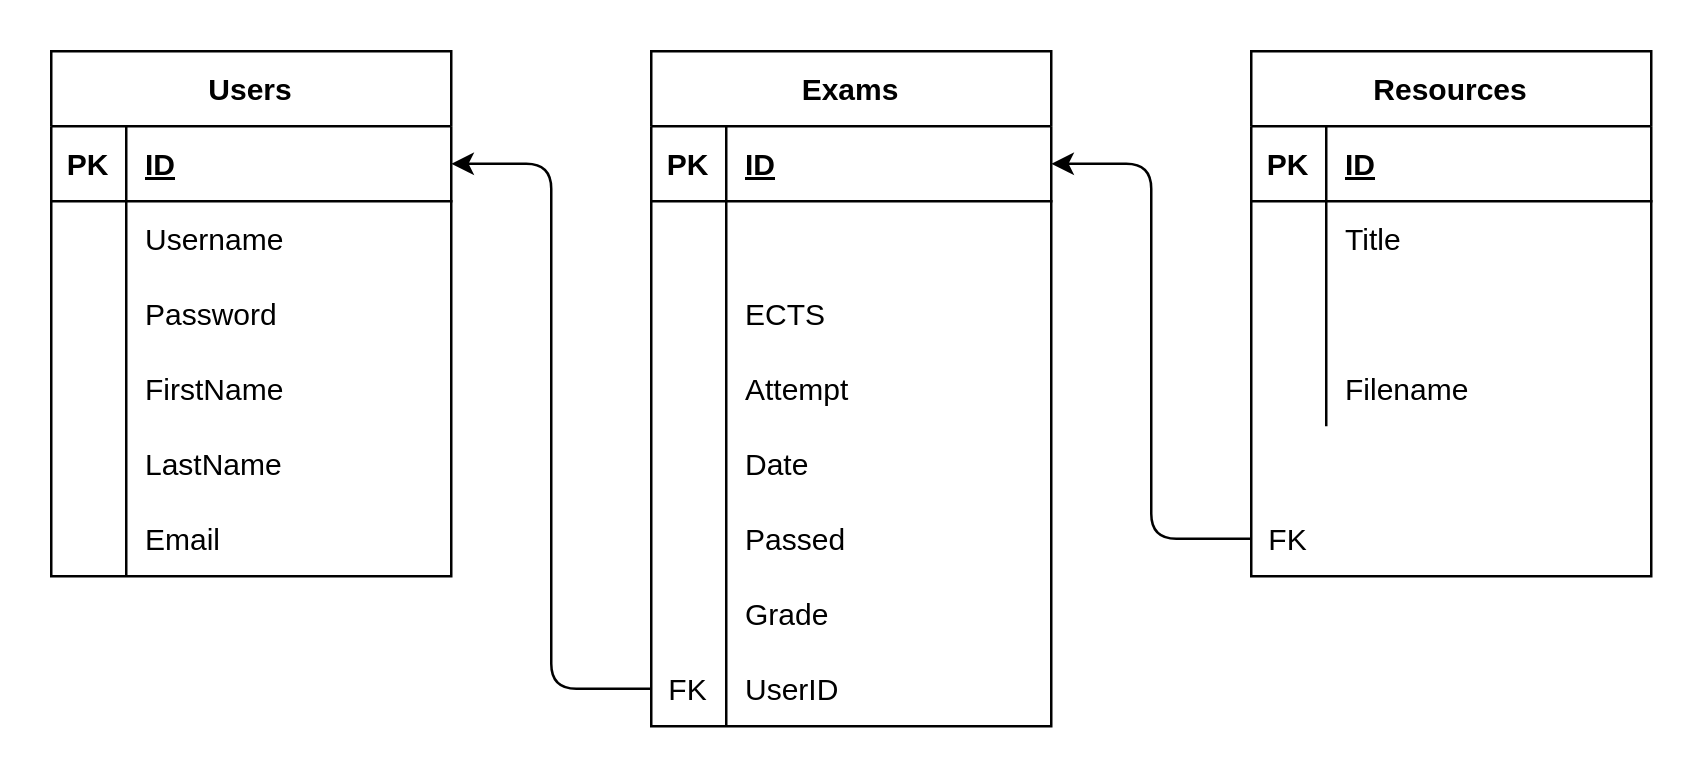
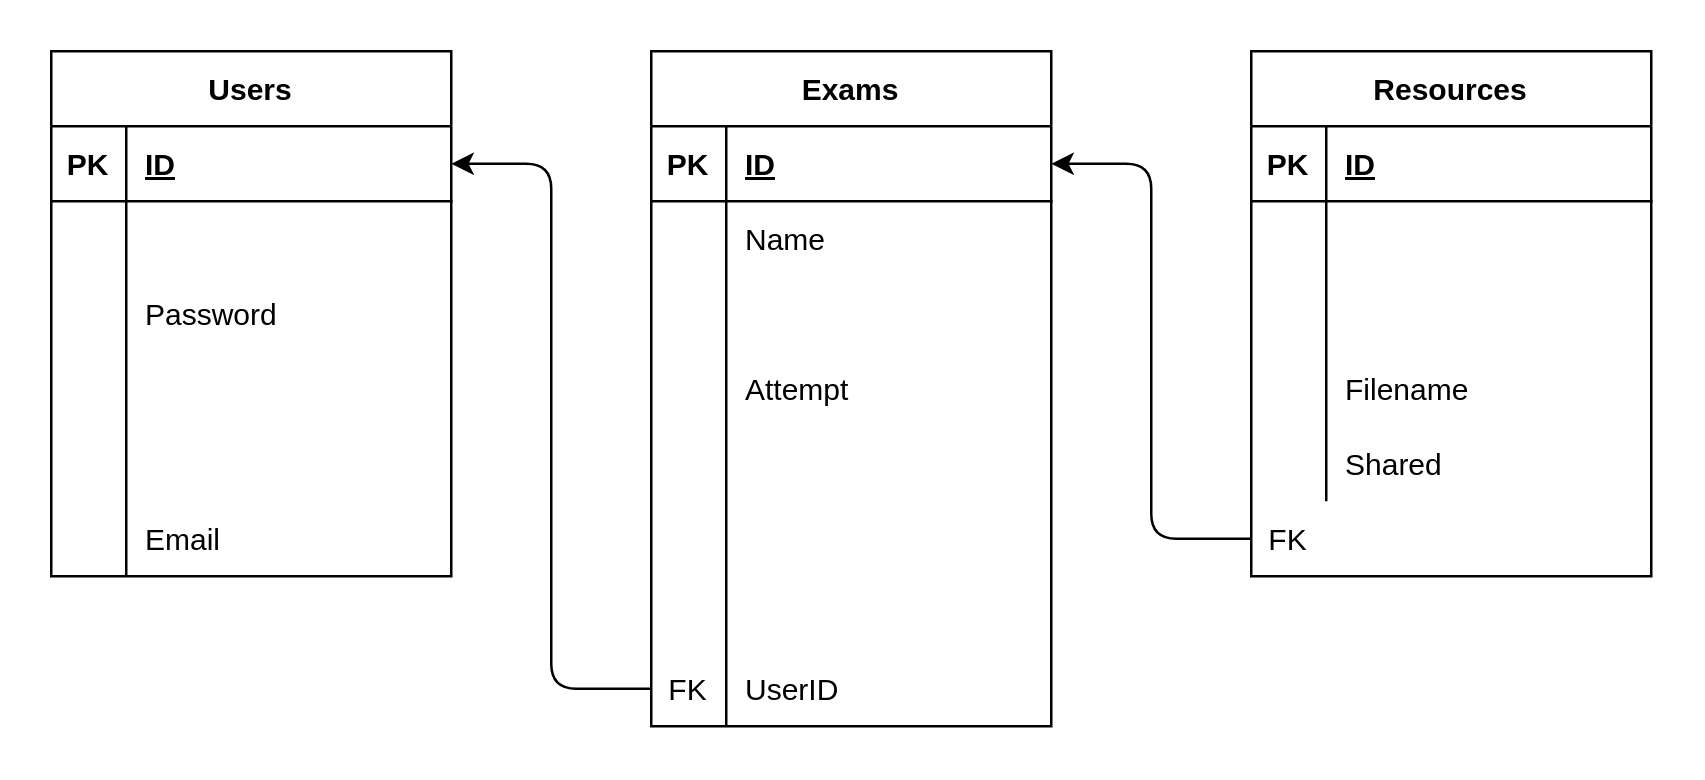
- <mxCell id="33" value="Username" style="shape=partialRectangle;connectable=0;fillColor=none;top=0;left=0;bottom=0;right=0;align=left;spacingLeft=6;overflow=hidden;" parent="31" vertex="1"><mxGeometry x="30" width="130" height="30" as="geometry" /></mxCell>
+ <mxCell id="8" value="Name" style="shape=partialRectangle;connectable=0;fillColor=none;top=0;left=0;bottom=0;right=0;align=left;spacingLeft=6;overflow=hidden;" parent="6" vertex="1"><mxGeometry x="30" width="130" height="30" as="geometry" /></mxCell>
- <mxCell id="53" value="Title" style="shape=partialRectangle;connectable=0;fillColor=none;top=0;left=0;bottom=0;right=0;align=left;spacingLeft=6;overflow=hidden;" parent="51" vertex="1"><mxGeometry x="30" width="130" height="30" as="geometry" /></mxCell>
- <mxCell id="11" value="ECTS" style="shape=partialRectangle;connectable=0;fillColor=none;top=0;left=0;bottom=0;right=0;align=left;spacingLeft=6;overflow=hidden;" parent="9" vertex="1"><mxGeometry x="30" width="130" height="30" as="geometry" /></mxCell>
- <mxCell id="39" value="FirstName" style="shape=partialRectangle;connectable=0;fillColor=none;top=0;left=0;bottom=0;right=0;align=left;spacingLeft=6;overflow=hidden;" parent="37" vertex="1"><mxGeometry x="30" width="130" height="30" as="geometry" /></mxCell>
- <mxCell id="42" value="LastName" style="shape=partialRectangle;connectable=0;fillColor=none;top=0;left=0;bottom=0;right=0;align=left;spacingLeft=6;overflow=hidden;" parent="40" vertex="1"><mxGeometry x="30" width="130" height="30" as="geometry" /></mxCell>
- <mxCell id="17" value="Date" style="shape=partialRectangle;connectable=0;fillColor=none;top=0;left=0;bottom=0;right=0;align=left;spacingLeft=6;overflow=hidden;" parent="15" vertex="1"><mxGeometry x="30" width="130" height="30" as="geometry" /></mxCell>
+ <mxCell id="61" value="Shared" style="shape=partialRectangle;connectable=0;fillColor=none;top=0;left=0;bottom=0;right=0;align=left;spacingLeft=6;overflow=hidden;" vertex="1" parent="59"><mxGeometry x="30" width="130" height="30" as="geometry" /></mxCell>
- <mxCell id="20" value="Passed" style="shape=partialRectangle;connectable=0;fillColor=none;top=0;left=0;bottom=0;right=0;align=left;spacingLeft=6;overflow=hidden;" parent="18" vertex="1"><mxGeometry x="30" width="130" height="30" as="geometry" /></mxCell>
- <mxCell id="23" value="Grade" style="shape=partialRectangle;connectable=0;fillColor=none;top=0;left=0;bottom=0;right=0;align=left;spacingLeft=6;overflow=hidden;" parent="21" vertex="1"><mxGeometry x="30" width="130" height="30" as="geometry" /></mxCell>
